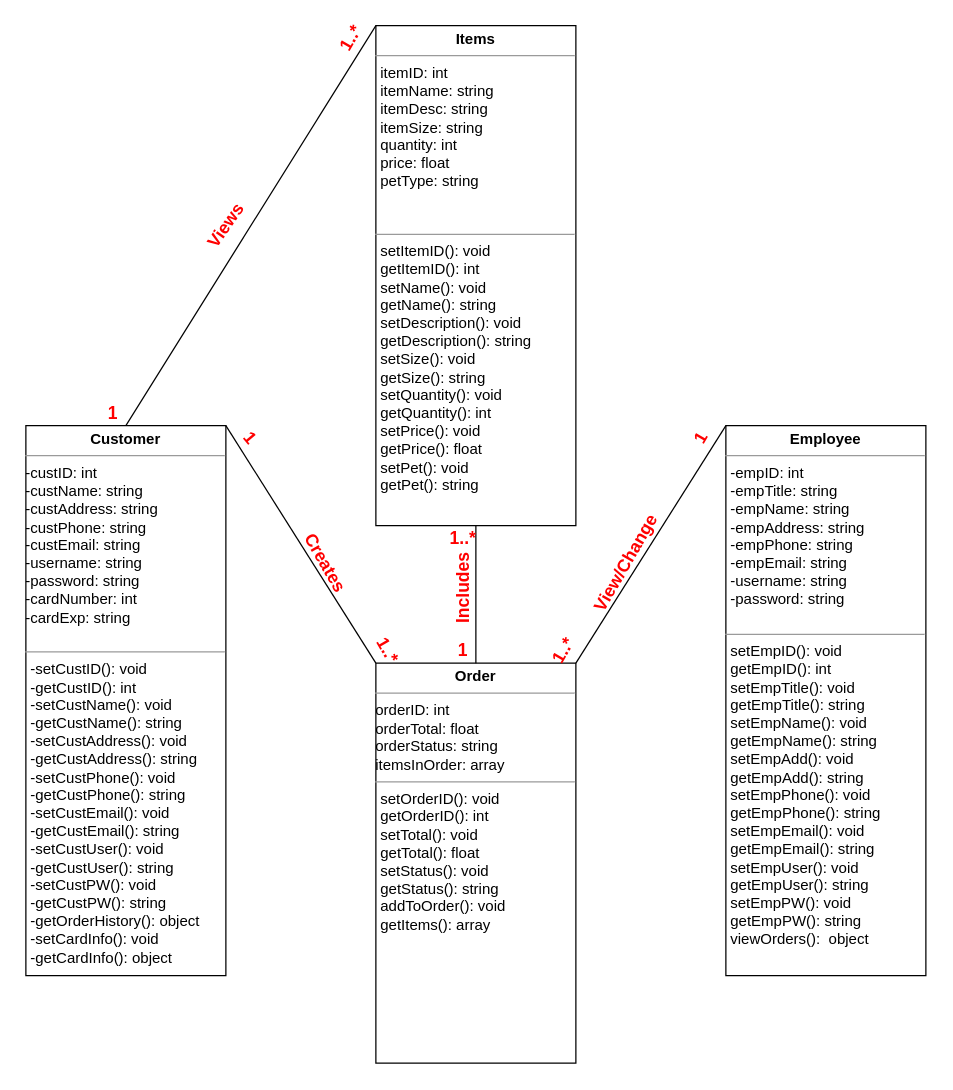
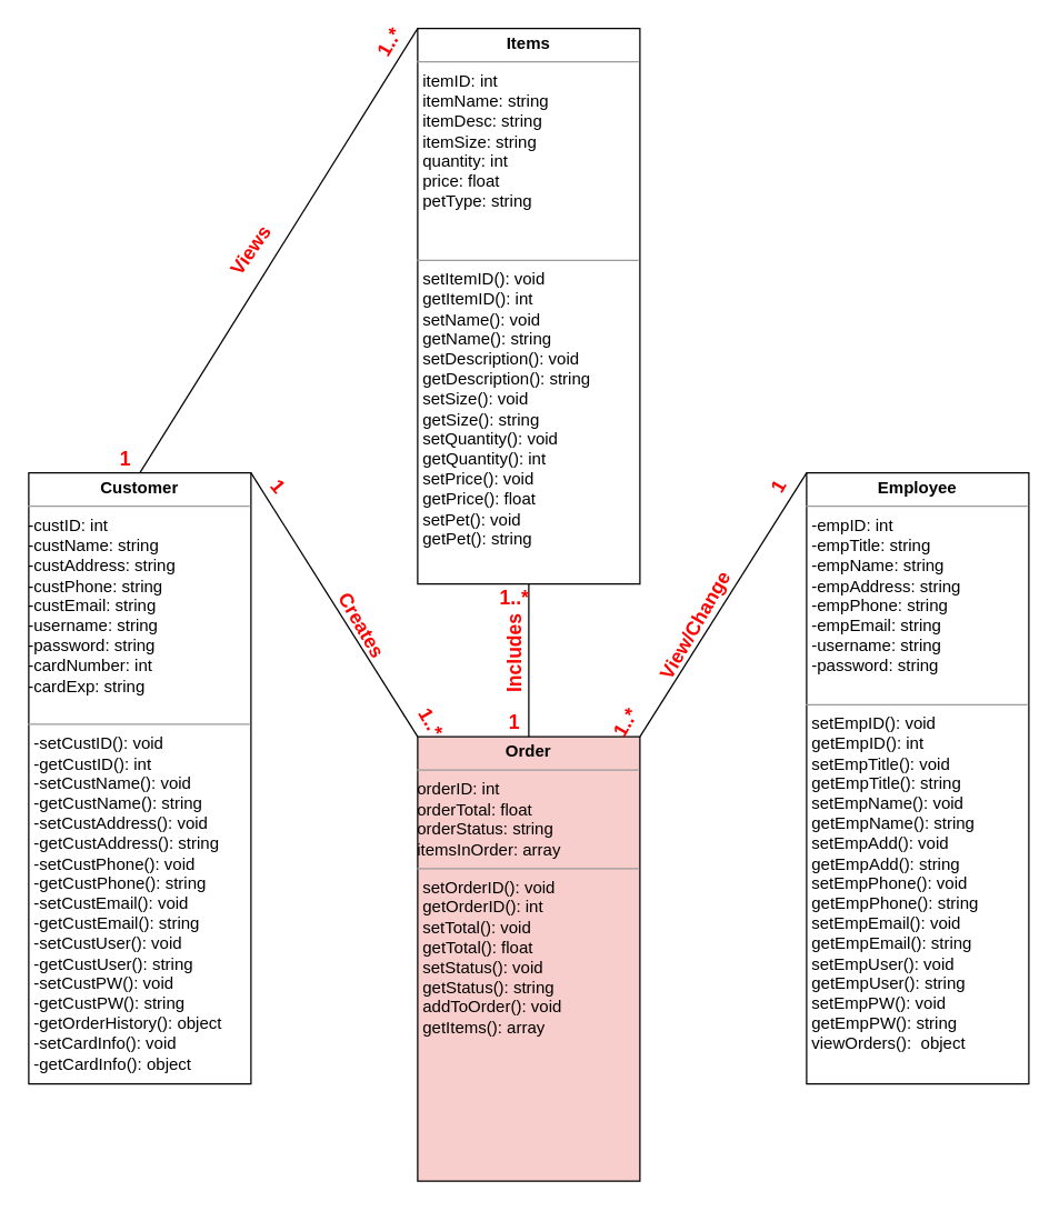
- <mxCell id="4" value="&lt;p style=&quot;margin: 0px ; margin-top: 4px ; text-align: center&quot;&gt;&lt;b&gt;Order&lt;/b&gt;&lt;/p&gt;&lt;hr size=&quot;1&quot;&gt;&lt;p style=&quot;margin: 0px ; margin-left: 4px&quot;&gt;&lt;/p&gt;orderID: int&lt;br&gt;orderTotal: float&lt;br&gt;orderStatus: string&lt;br&gt;itemsInOrder: array&lt;br&gt;&lt;hr size=&quot;1&quot;&gt;&lt;p style=&quot;margin: 0px ; margin-left: 4px&quot;&gt;&lt;span&gt;setOrderID(): void&lt;/span&gt;&lt;br&gt;&lt;/p&gt;&lt;p style=&quot;margin: 0px ; margin-left: 4px&quot;&gt;getOrderID(): int&lt;/p&gt;&lt;p style=&quot;margin: 0px ; margin-left: 4px&quot;&gt;setTotal(): void&lt;/p&gt;&lt;p style=&quot;margin: 0px ; margin-left: 4px&quot;&gt;getTotal(): float&lt;/p&gt;&lt;p style=&quot;margin: 0px ; margin-left: 4px&quot;&gt;setStatus(): void&lt;/p&gt;&lt;p style=&quot;margin: 0px ; margin-left: 4px&quot;&gt;getStatus(): string&lt;/p&gt;&lt;p style=&quot;margin: 0px ; margin-left: 4px&quot;&gt;addToOrder(): void&lt;/p&gt;&lt;p style=&quot;margin: 0px ; margin-left: 4px&quot;&gt;getItems(): array&lt;/p&gt;&lt;p style=&quot;margin: 0px ; margin-left: 4px&quot;&gt;&lt;br&gt;&lt;/p&gt;" style="verticalAlign=top;align=left;overflow=fill;fontSize=12;fontFamily=Helvetica;html=1;" parent="1" vertex="1"><mxGeometry x="300" y="530" width="160" height="320" as="geometry" /></mxCell>
+ <mxCell id="4" value="&lt;p style=&quot;margin: 0px ; margin-top: 4px ; text-align: center&quot;&gt;&lt;b&gt;Order&lt;/b&gt;&lt;/p&gt;&lt;hr size=&quot;1&quot;&gt;&lt;p style=&quot;margin: 0px ; margin-left: 4px&quot;&gt;&lt;/p&gt;orderID: int&lt;br&gt;orderTotal: float&lt;br&gt;orderStatus: string&lt;br&gt;itemsInOrder: array&lt;br&gt;&lt;hr size=&quot;1&quot;&gt;&lt;p style=&quot;margin: 0px ; margin-left: 4px&quot;&gt;&lt;span&gt;setOrderID(): void&lt;/span&gt;&lt;br&gt;&lt;/p&gt;&lt;p style=&quot;margin: 0px ; margin-left: 4px&quot;&gt;getOrderID(): int&lt;/p&gt;&lt;p style=&quot;margin: 0px ; margin-left: 4px&quot;&gt;setTotal(): void&lt;/p&gt;&lt;p style=&quot;margin: 0px ; margin-left: 4px&quot;&gt;getTotal(): float&lt;/p&gt;&lt;p style=&quot;margin: 0px ; margin-left: 4px&quot;&gt;setStatus(): void&lt;/p&gt;&lt;p style=&quot;margin: 0px ; margin-left: 4px&quot;&gt;getStatus(): string&lt;/p&gt;&lt;p style=&quot;margin: 0px ; margin-left: 4px&quot;&gt;addToOrder(): void&lt;/p&gt;&lt;p style=&quot;margin: 0px ; margin-left: 4px&quot;&gt;getItems(): array&lt;/p&gt;&lt;p style=&quot;margin: 0px ; margin-left: 4px&quot;&gt;&lt;br&gt;&lt;/p&gt;" style="verticalAlign=top;align=left;overflow=fill;fontSize=12;fontFamily=Helvetica;html=1;fillColor=#f8cecc;" parent="1" vertex="1"><mxGeometry x="300" y="530" width="160" height="320" as="geometry" /></mxCell>
